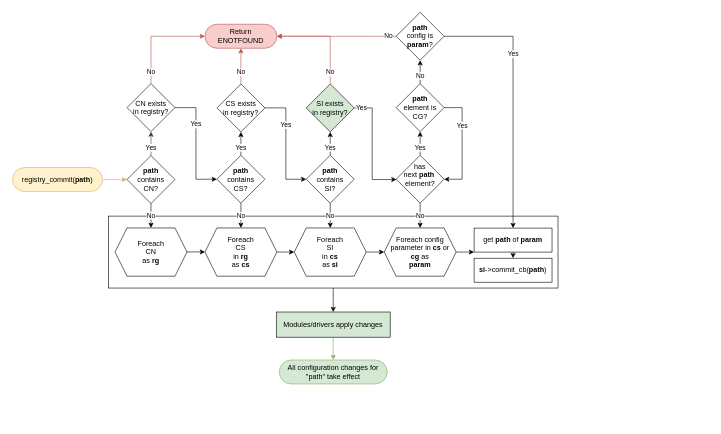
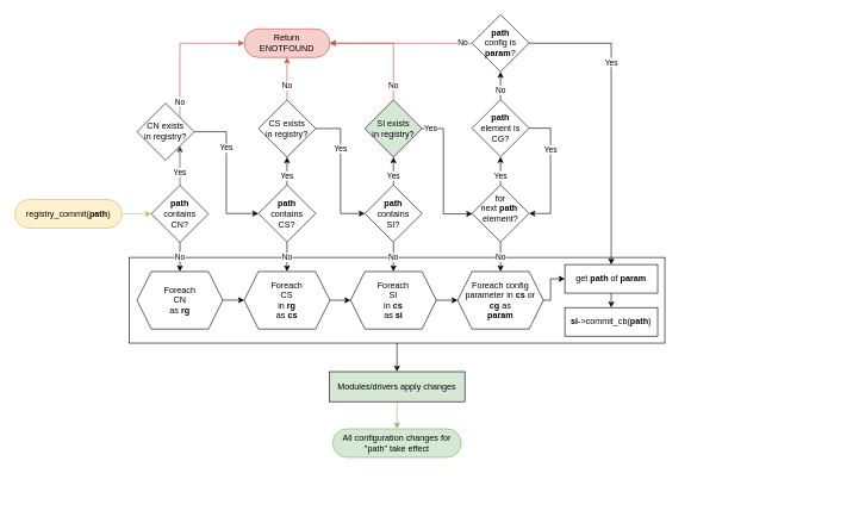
- <mxCell id="27" value="CN exists&lt;br&gt;in registry?" style="rhombus;whiteSpace=wrap;html=1;" parent="1" vertex="1"><mxGeometry x="211" y="139" width="80" height="80" as="geometry" /></mxCell>
+ <mxCell id="27" value="CN exists&lt;br&gt;in registry?" style="rhombus;whiteSpace=wrap;html=1;" parent="1" vertex="1"><mxGeometry x="191" y="144" width="80" height="80" as="geometry" /></mxCell>
- <mxCell id="41" value="&lt;font style=&quot;font-size: 12px&quot;&gt;has &lt;br&gt;next&amp;nbsp;&lt;b&gt;path&amp;nbsp;&lt;br&gt;&lt;/b&gt;element?&lt;br&gt;&lt;br&gt;&lt;/font&gt;" style="rhombus;whiteSpace=wrap;html=1;verticalAlign=middle;horizontal=1;" parent="1" vertex="1"><mxGeometry x="660" y="258.5" width="80" height="80" as="geometry" /></mxCell>
+ <mxCell id="41" value="&lt;font style=&quot;font-size: 12px&quot;&gt;for &lt;br&gt;next&amp;nbsp;&lt;b&gt;path&amp;nbsp;&lt;br&gt;&lt;/b&gt;element?&lt;br&gt;&lt;br&gt;&lt;/font&gt;" style="rhombus;whiteSpace=wrap;html=1;verticalAlign=middle;horizontal=1;" parent="1" vertex="1"><mxGeometry x="660" y="258.5" width="80" height="80" as="geometry" /></mxCell>
- <mxCell id="19" value="get &lt;b&gt;path&lt;/b&gt; of&amp;nbsp;&lt;b&gt;param&lt;/b&gt;" style="rounded=0;whiteSpace=wrap;html=1;" parent="1" vertex="1"><mxGeometry x="790" y="380" width="130" height="40" as="geometry" /></mxCell>
+ <mxCell id="19" value="get &lt;b&gt;path&lt;/b&gt; of&amp;nbsp;&lt;b&gt;param&lt;/b&gt;" style="rounded=0;whiteSpace=wrap;html=1;" parent="1" vertex="1"><mxGeometry x="790" y="370" width="130" height="40" as="geometry" /></mxCell>
